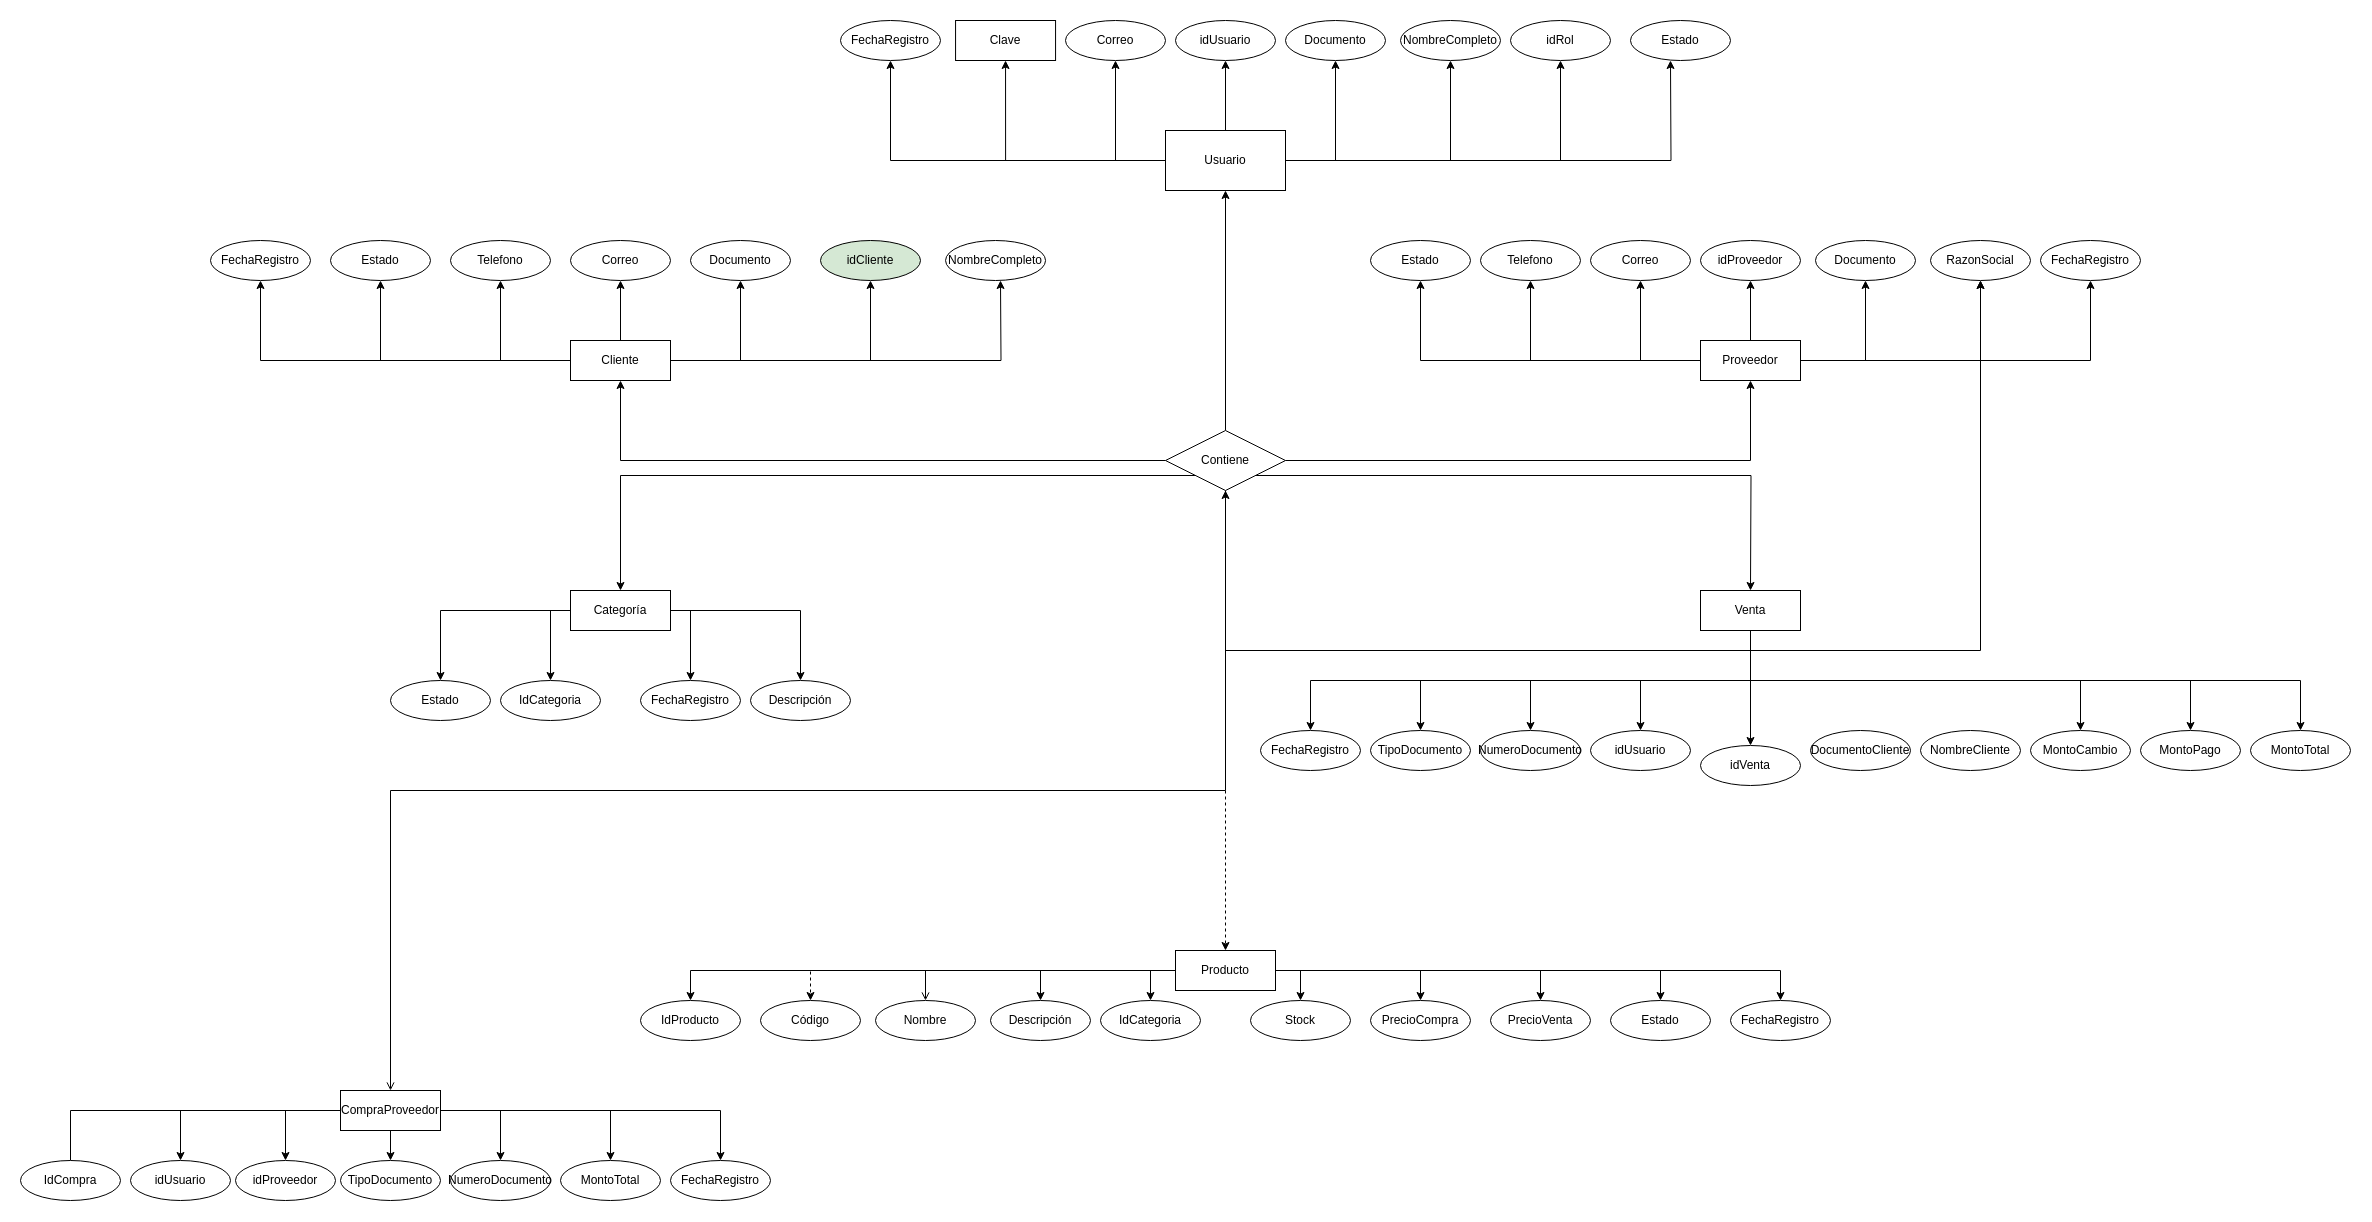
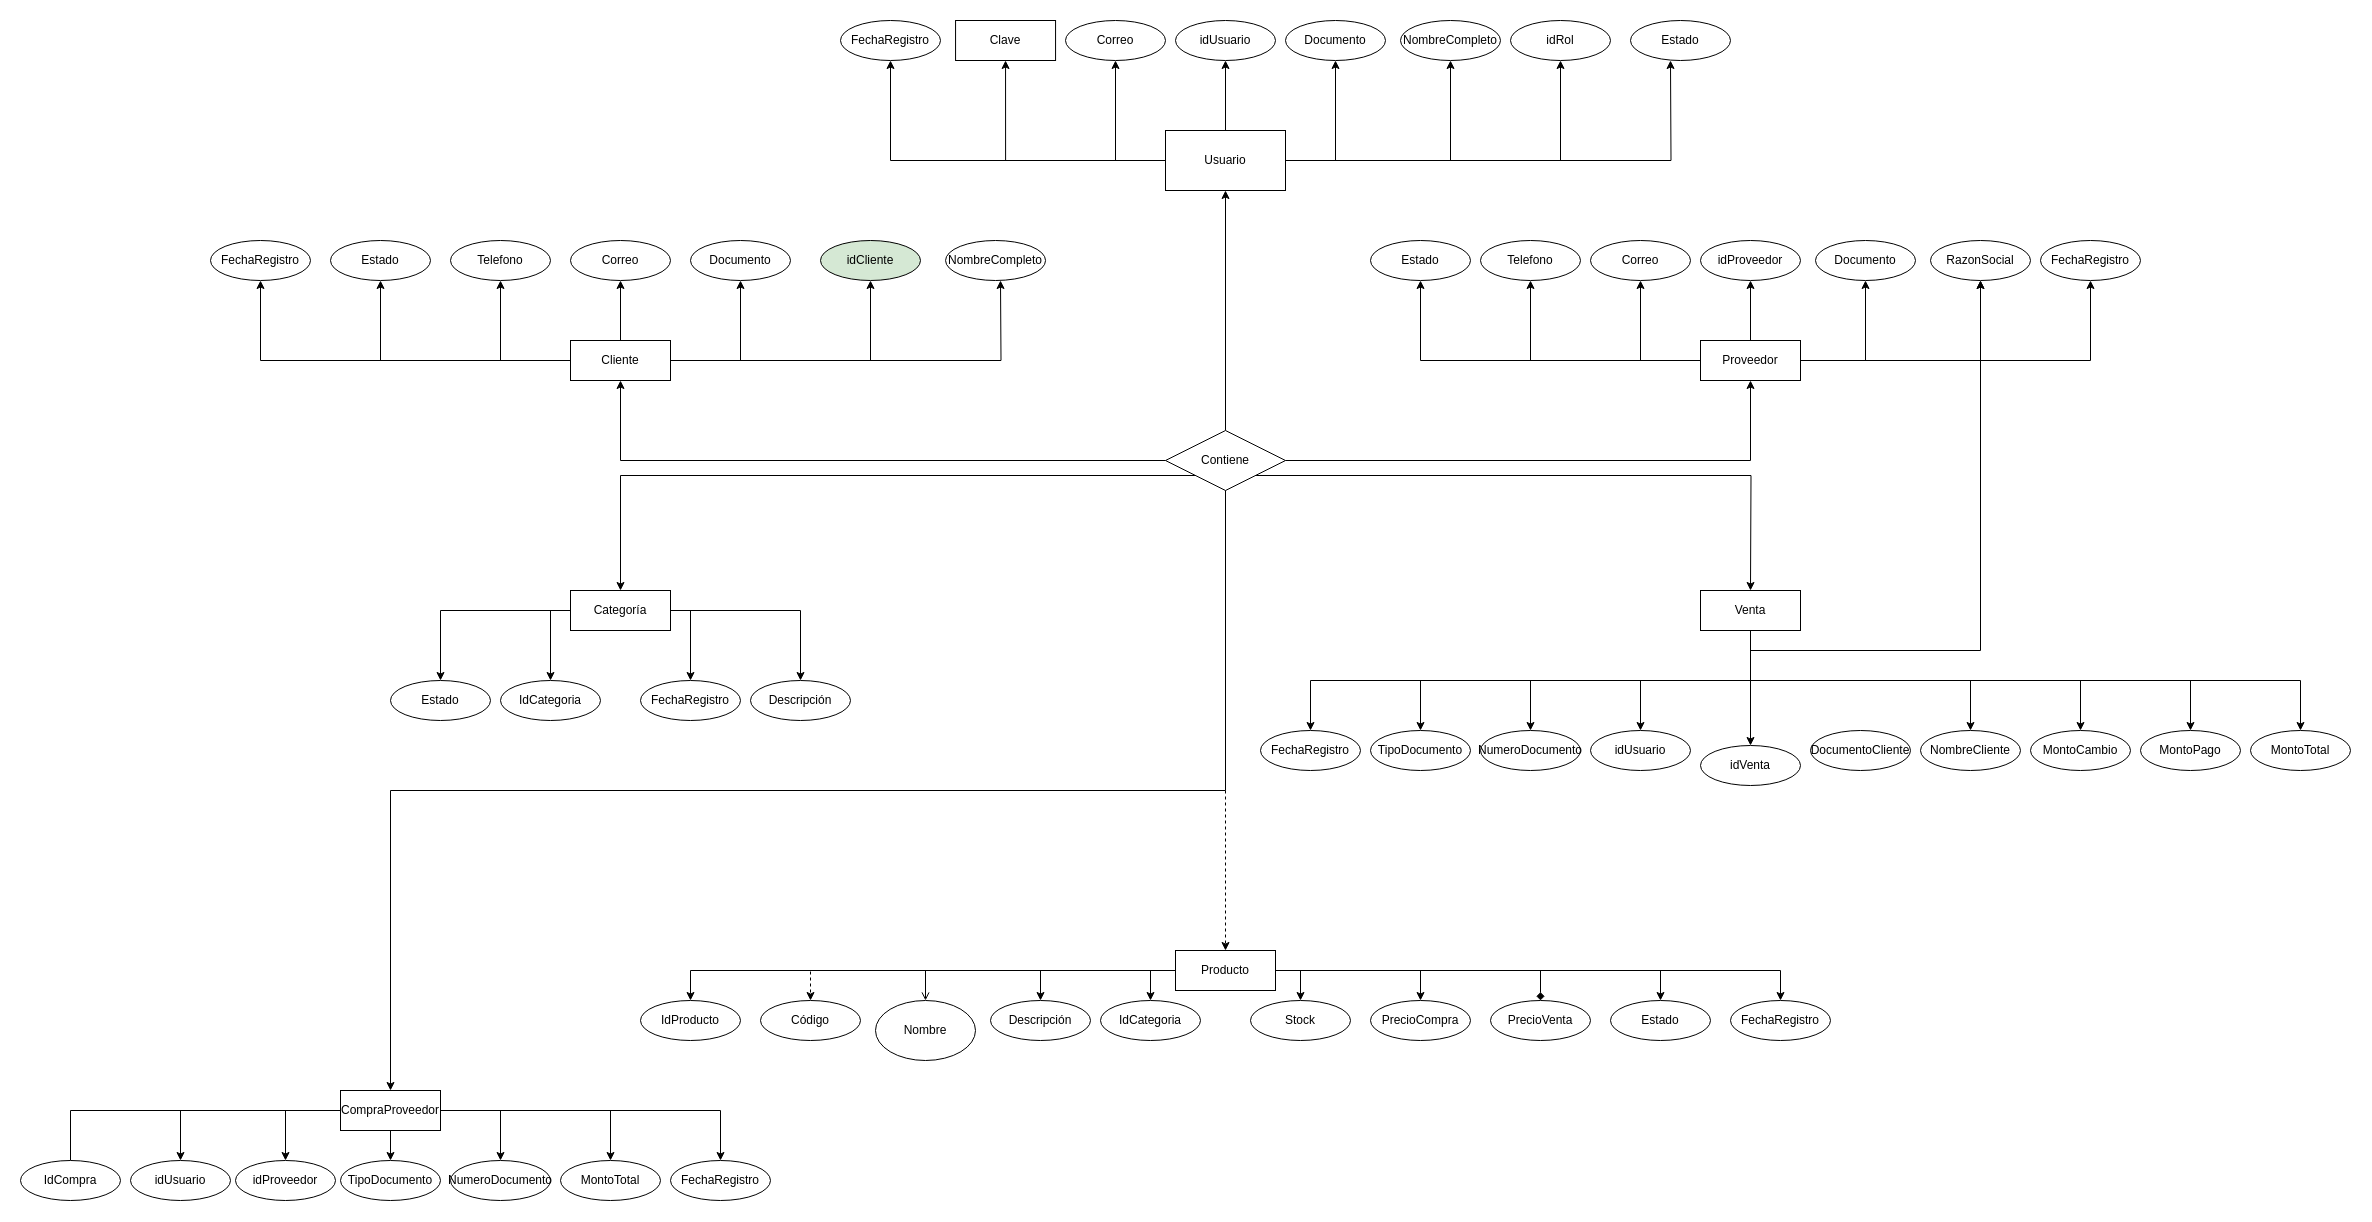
- <mxCell id="62" style="edgeStyle=orthogonalEdgeStyle;rounded=0;orthogonalLoop=1;jettySize=auto;html=1;exitX=0.5;exitY=1;exitDx=0;exitDy=0;" edge="1" parent="1" source="67" target="56"><mxGeometry relative="1" as="geometry" /></mxCell>
+ <mxCell id="62" style="edgeStyle=orthogonalEdgeStyle;rounded=0;orthogonalLoop=1;jettySize=auto;html=1;exitX=0.5;exitY=1;exitDx=0;exitDy=0;" edge="1" parent="1" source="67" target="80"><mxGeometry relative="1" as="geometry" /></mxCell>
- <mxCell id="92" style="edgeStyle=orthogonalEdgeStyle;rounded=0;orthogonalLoop=1;jettySize=auto;html=1;exitX=1;exitY=0.5;exitDx=0;exitDy=0;" edge="1" parent="1" source="96" target="105"><mxGeometry relative="1" as="geometry" /></mxCell>
+ <mxCell id="92" style="edgeStyle=orthogonalEdgeStyle;rounded=0;orthogonalLoop=1;jettySize=auto;html=1;exitX=1;exitY=0.5;exitDx=0;exitDy=0;endArrow=diamond;" edge="1" parent="1" source="96" target="105"><mxGeometry relative="1" as="geometry" /></mxCell>
- <mxCell id="100" value="Nombre" style="ellipse;whiteSpace=wrap;html=1;align=center;" vertex="1" parent="1"><mxGeometry x="875" y="1000" width="100" height="40" as="geometry" /></mxCell>
+ <mxCell id="100" value="Nombre" style="ellipse;whiteSpace=wrap;html=1;align=center;" vertex="1" parent="1"><mxGeometry x="875" y="1000" width="100" height="60" as="geometry" /></mxCell>
- <mxCell id="55" style="edgeStyle=orthogonalEdgeStyle;rounded=0;orthogonalLoop=1;jettySize=auto;html=1;exitX=0.5;exitY=1;exitDx=0;exitDy=0;endArrow=open;" edge="1" parent="1" source="56" target="115"><mxGeometry relative="1" as="geometry" /></mxCell>
+ <mxCell id="55" style="edgeStyle=orthogonalEdgeStyle;rounded=0;orthogonalLoop=1;jettySize=auto;html=1;exitX=0.5;exitY=1;exitDx=0;exitDy=0;" edge="1" parent="1" source="56" target="115"><mxGeometry relative="1" as="geometry" /></mxCell>
